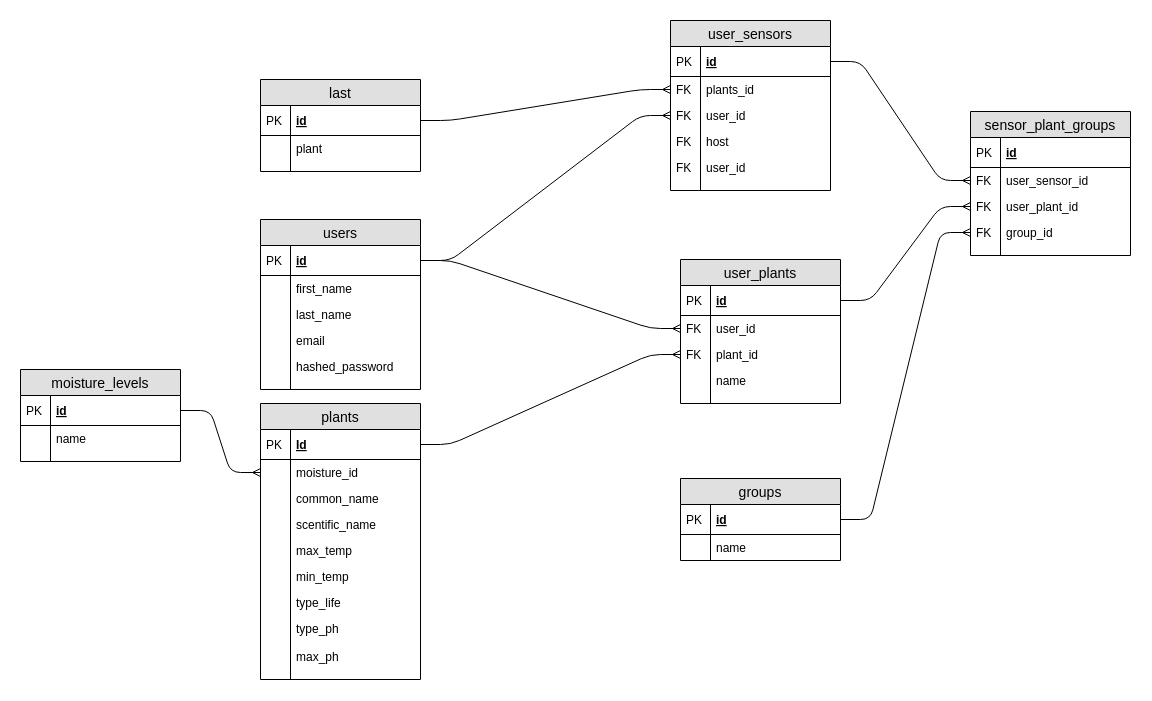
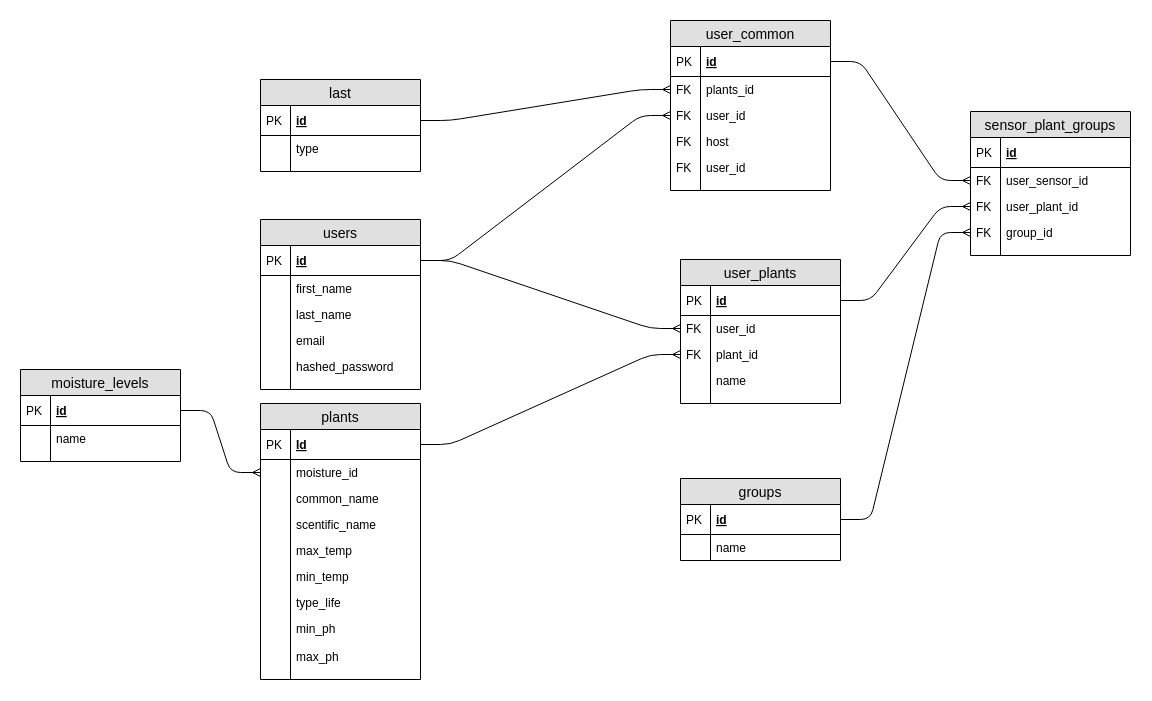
- <mxCell id="57" value="user_sensors" style="swimlane;fontStyle=0;childLayout=stackLayout;horizontal=1;startSize=26;fillColor=#e0e0e0;horizontalStack=0;resizeParent=1;resizeParentMax=0;resizeLast=0;collapsible=1;marginBottom=0;swimlaneFillColor=#ffffff;align=center;fontSize=14;" parent="1" vertex="1"><mxGeometry x="670" y="20" width="160" height="170" as="geometry" /></mxCell>
+ <mxCell id="57" value="user_common" style="swimlane;fontStyle=0;childLayout=stackLayout;horizontal=1;startSize=26;fillColor=#e0e0e0;horizontalStack=0;resizeParent=1;resizeParentMax=0;resizeLast=0;collapsible=1;marginBottom=0;swimlaneFillColor=#ffffff;align=center;fontSize=14;" parent="1" vertex="1"><mxGeometry x="670" y="20" width="160" height="170" as="geometry" /></mxCell>
- <mxCell id="51" value="plant" style="shape=partialRectangle;top=0;left=0;right=0;bottom=0;align=left;verticalAlign=top;fillColor=none;spacingLeft=34;spacingRight=4;overflow=hidden;rotatable=0;points=[[0,0.5],[1,0.5]];portConstraint=eastwest;dropTarget=0;fontSize=12;" parent="48" vertex="1"><mxGeometry y="56" width="160" height="26" as="geometry" /></mxCell>
+ <mxCell id="51" value="type" style="shape=partialRectangle;top=0;left=0;right=0;bottom=0;align=left;verticalAlign=top;fillColor=none;spacingLeft=34;spacingRight=4;overflow=hidden;rotatable=0;points=[[0,0.5],[1,0.5]];portConstraint=eastwest;dropTarget=0;fontSize=12;" parent="48" vertex="1"><mxGeometry y="56" width="160" height="26" as="geometry" /></mxCell>
- <mxCell id="42" value="type_ph" style="shape=partialRectangle;top=0;left=0;right=0;bottom=0;align=left;verticalAlign=top;fillColor=none;spacingLeft=34;spacingRight=4;overflow=hidden;rotatable=0;points=[[0,0.5],[1,0.5]];portConstraint=eastwest;dropTarget=0;fontSize=12;" parent="27" vertex="1"><mxGeometry y="212" width="160" height="28" as="geometry" /></mxCell>
+ <mxCell id="42" value="min_ph" style="shape=partialRectangle;top=0;left=0;right=0;bottom=0;align=left;verticalAlign=top;fillColor=none;spacingLeft=34;spacingRight=4;overflow=hidden;rotatable=0;points=[[0,0.5],[1,0.5]];portConstraint=eastwest;dropTarget=0;fontSize=12;" parent="27" vertex="1"><mxGeometry y="212" width="160" height="28" as="geometry" /></mxCell>
